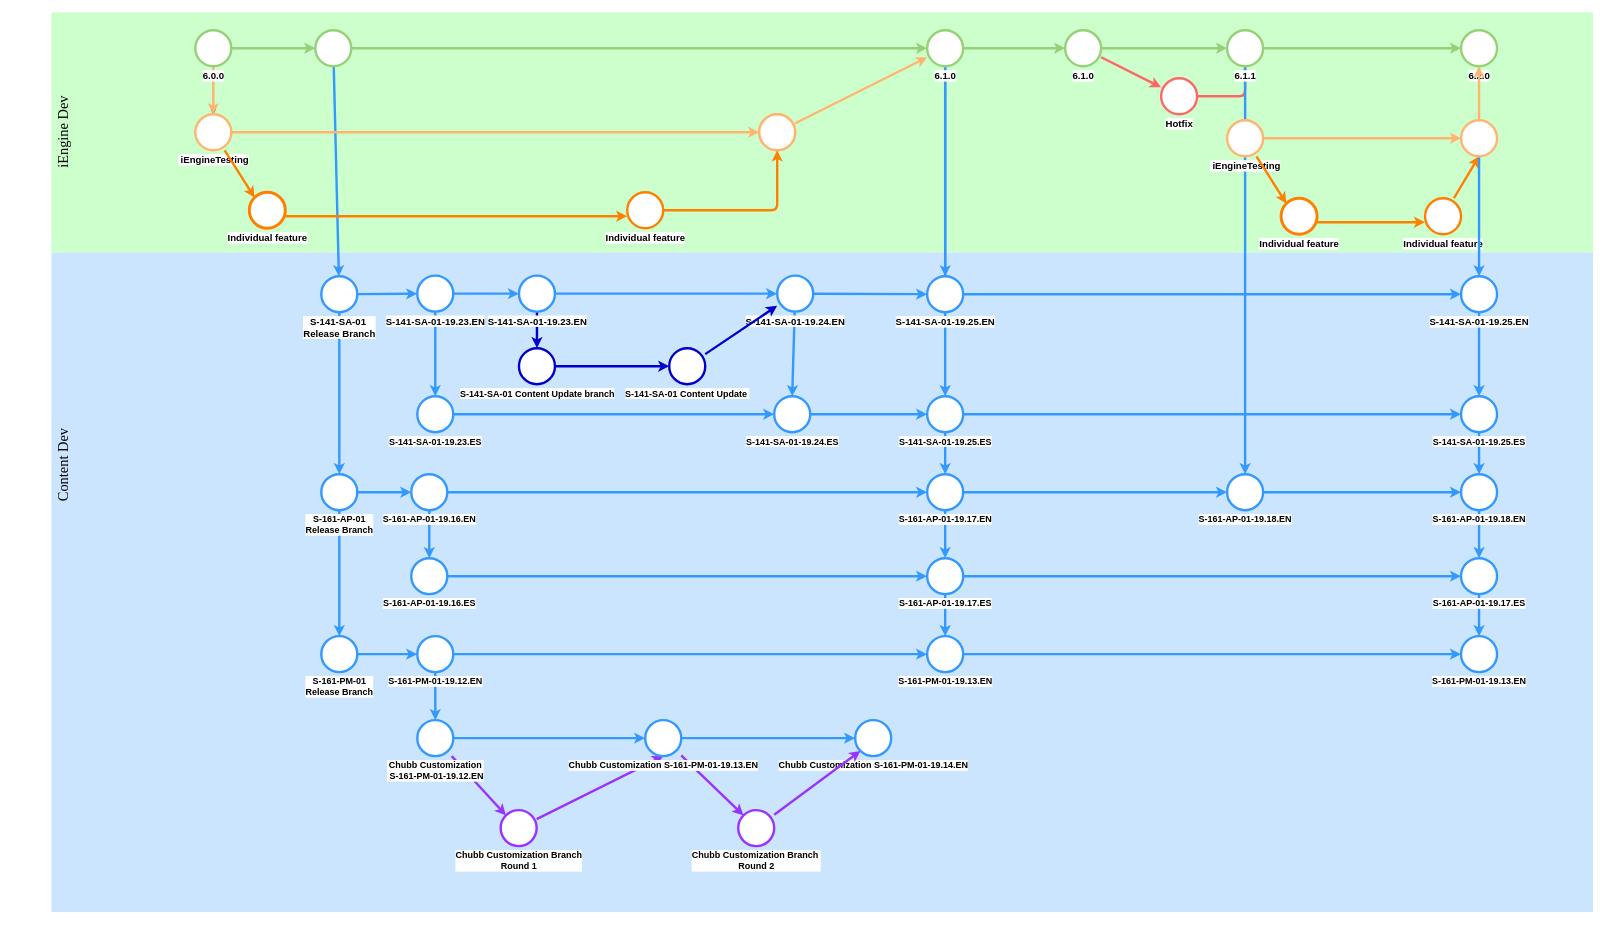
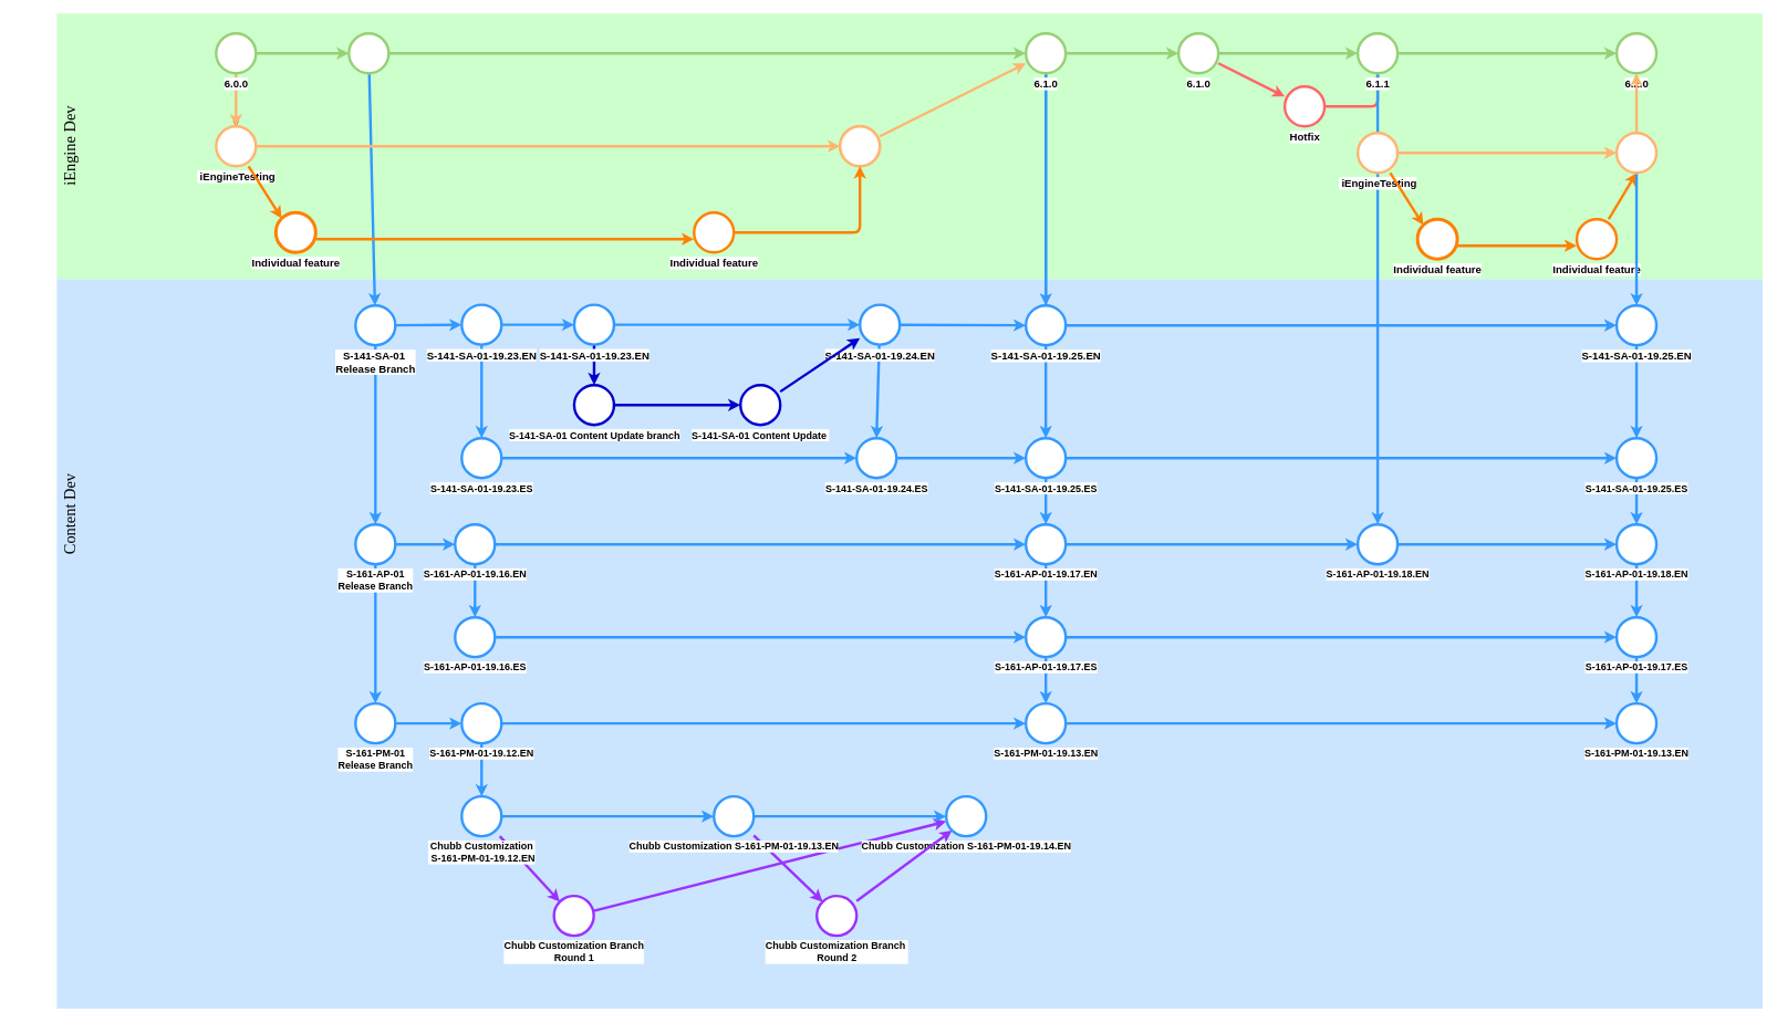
- <mxCell id="27" style="rounded=0;orthogonalLoop=1;jettySize=auto;html=1;entryX=0.5;entryY=1;entryDx=0;entryDy=0;entryPerimeter=0;strokeColor=#9933FF;strokeWidth=4;" edge="1" parent="1" source="28" target="31"><mxGeometry relative="1" as="geometry" /></mxCell>
+ <mxCell id="27" style="rounded=0;orthogonalLoop=1;jettySize=auto;html=1;strokeColor=#9933FF;strokeWidth=4;" edge="1" parent="1" source="28" target="32"><mxGeometry relative="1" as="geometry" /></mxCell>
